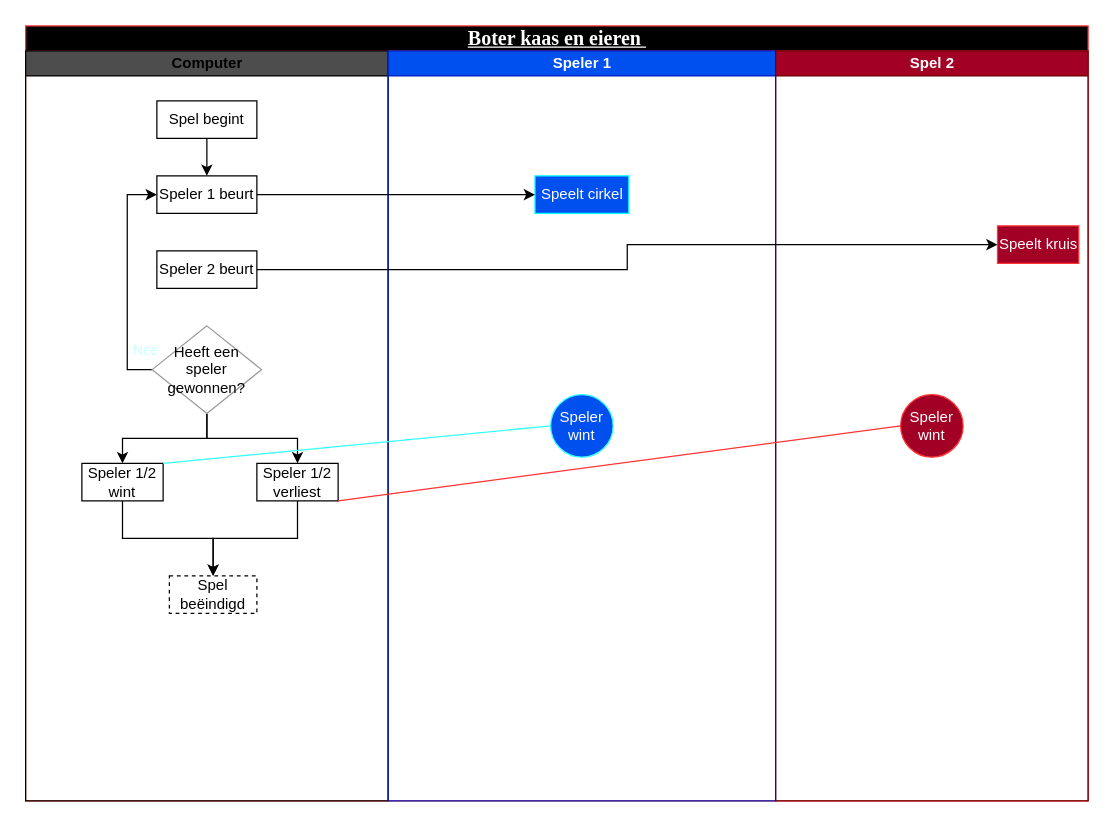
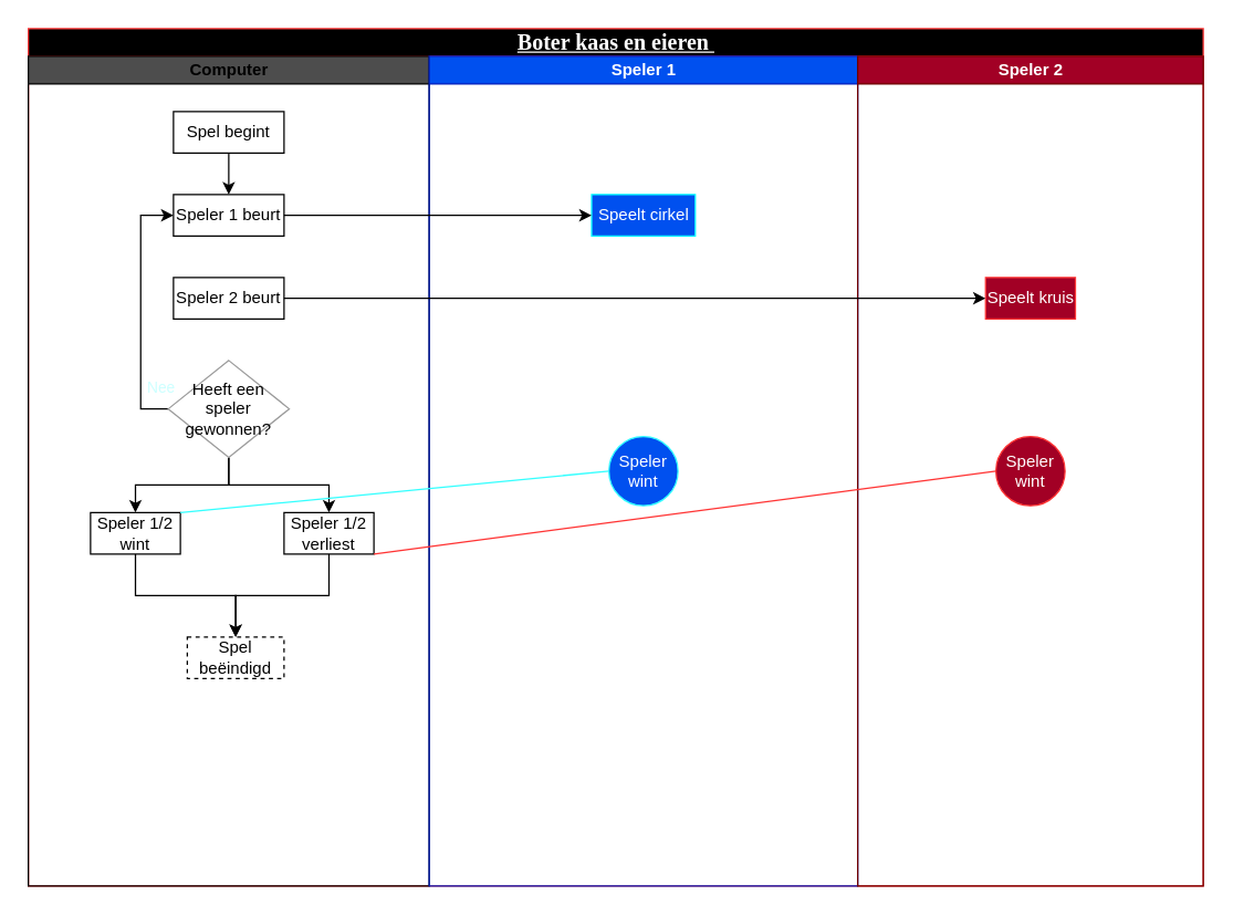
- <mxCell id="27" value="Spel 2" style="swimlane;html=1;startSize=20;fillColor=#a20025;fontColor=#ffffff;strokeColor=#6F0000;" vertex="1" parent="2"><mxGeometry x="600" y="20" width="250" height="600" as="geometry" /></mxCell>
+ <mxCell id="27" value="Speler 2" style="swimlane;html=1;startSize=20;fillColor=#a20025;fontColor=#ffffff;strokeColor=#6F0000;" vertex="1" parent="2"><mxGeometry x="600" y="20" width="250" height="600" as="geometry" /></mxCell>
- <mxCell id="29" value="Speelt kruis" style="rounded=0;whiteSpace=wrap;html=1;fillColor=#a20025;fontColor=#ffffff;strokeColor=#FF3333;" vertex="1" parent="27"><mxGeometry x="177.5" y="140" width="65" height="30" as="geometry" /></mxCell>
+ <mxCell id="29" value="Speelt kruis" style="rounded=0;whiteSpace=wrap;html=1;fillColor=#a20025;fontColor=#ffffff;strokeColor=#FF3333;" vertex="1" parent="27"><mxGeometry x="92.5" y="160" width="65" height="30" as="geometry" /></mxCell>
